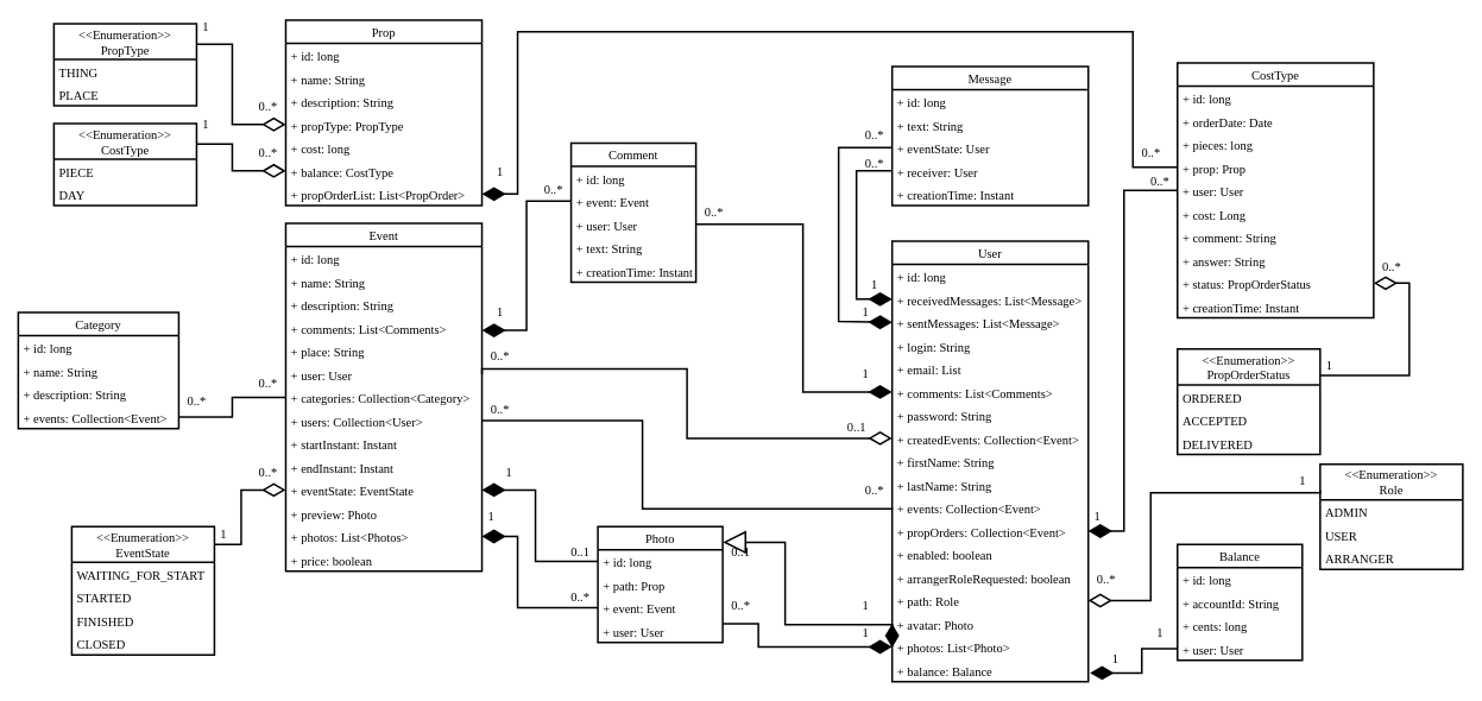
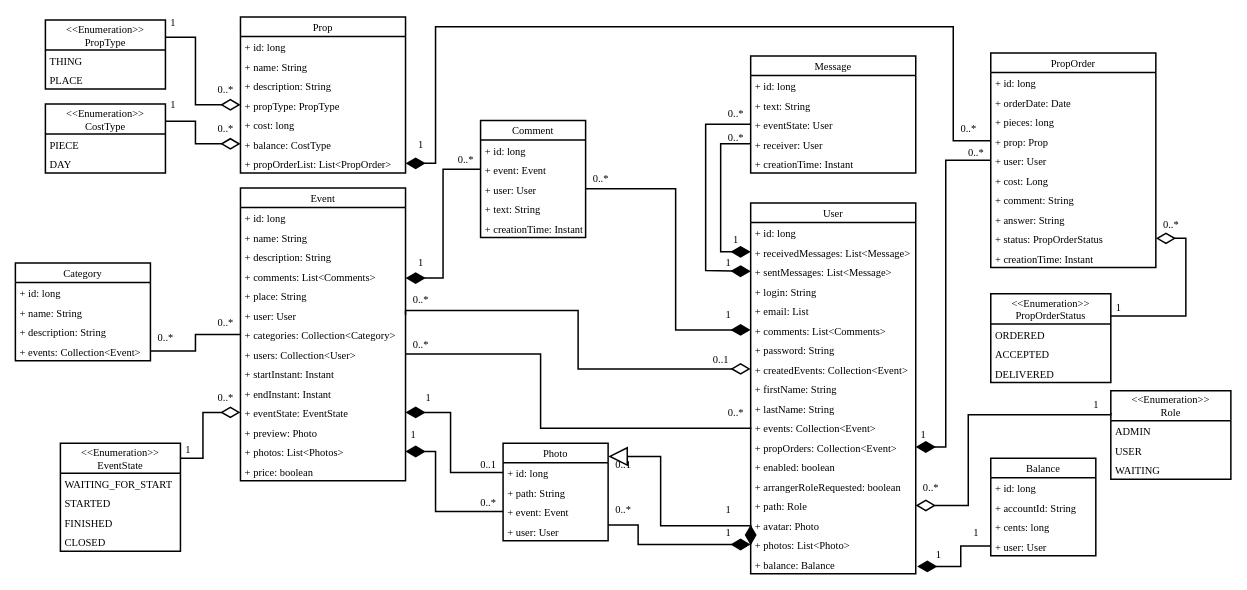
- <mxCell id="65" value="CostType" style="swimlane;fontStyle=0;childLayout=stackLayout;horizontal=1;startSize=26;fillColor=none;horizontalStack=0;resizeParent=1;resizeParentMax=0;resizeLast=0;collapsible=1;marginBottom=0;fontFamily=Times New Roman;fontSize=14;strokeWidth=2;" parent="1" vertex="1"><mxGeometry x="1320" y="70" width="220" height="286" as="geometry" /></mxCell>
+ <mxCell id="65" value="PropOrder" style="swimlane;fontStyle=0;childLayout=stackLayout;horizontal=1;startSize=26;fillColor=none;horizontalStack=0;resizeParent=1;resizeParentMax=0;resizeLast=0;collapsible=1;marginBottom=0;fontFamily=Times New Roman;fontSize=14;strokeWidth=2;" parent="1" vertex="1"><mxGeometry x="1320" y="70" width="220" height="286" as="geometry" /></mxCell>
- <mxCell id="5" value="ARRANGER" style="text;strokeColor=none;fillColor=none;align=left;verticalAlign=top;spacingLeft=4;spacingRight=4;overflow=hidden;rotatable=0;points=[[0,0.5],[1,0.5]];portConstraint=eastwest;fontFamily=Times New Roman;fontSize=14;strokeWidth=2;" parent="2" vertex="1"><mxGeometry y="92" width="160" height="26" as="geometry" /></mxCell>
+ <mxCell id="5" value="WAITING" style="text;strokeColor=none;fillColor=none;align=left;verticalAlign=top;spacingLeft=4;spacingRight=4;overflow=hidden;rotatable=0;points=[[0,0.5],[1,0.5]];portConstraint=eastwest;fontFamily=Times New Roman;fontSize=14;strokeWidth=2;" parent="2" vertex="1"><mxGeometry y="92" width="160" height="26" as="geometry" /></mxCell>
- <mxCell id="18" value="+ path: Prop" style="text;strokeColor=none;fillColor=none;align=left;verticalAlign=top;spacingLeft=4;spacingRight=4;overflow=hidden;rotatable=0;points=[[0,0.5],[1,0.5]];portConstraint=eastwest;fontFamily=Times New Roman;fontSize=14;strokeWidth=2;" parent="16" vertex="1"><mxGeometry y="52" width="140" height="26" as="geometry" /></mxCell>
+ <mxCell id="18" value="+ path: String" style="text;strokeColor=none;fillColor=none;align=left;verticalAlign=top;spacingLeft=4;spacingRight=4;overflow=hidden;rotatable=0;points=[[0,0.5],[1,0.5]];portConstraint=eastwest;fontFamily=Times New Roman;fontSize=14;strokeWidth=2;" parent="16" vertex="1"><mxGeometry y="52" width="140" height="26" as="geometry" /></mxCell>
